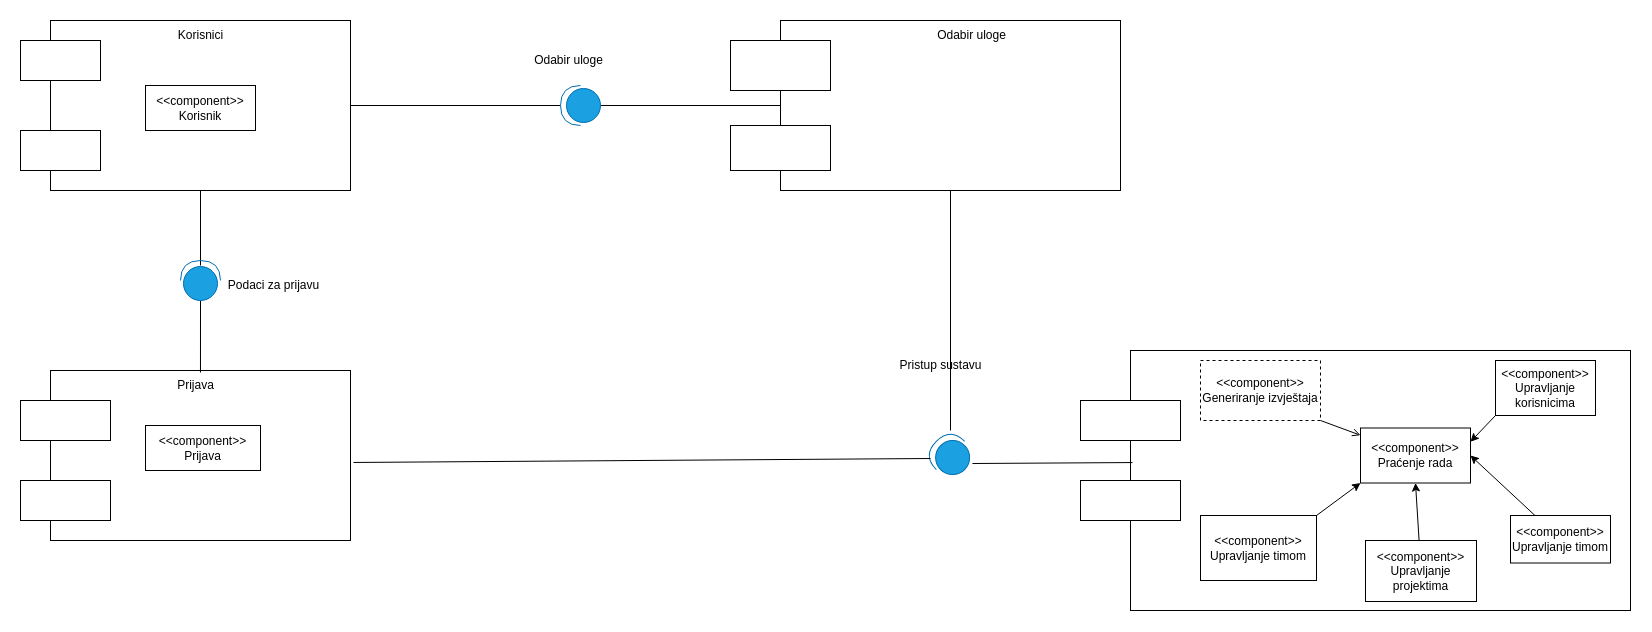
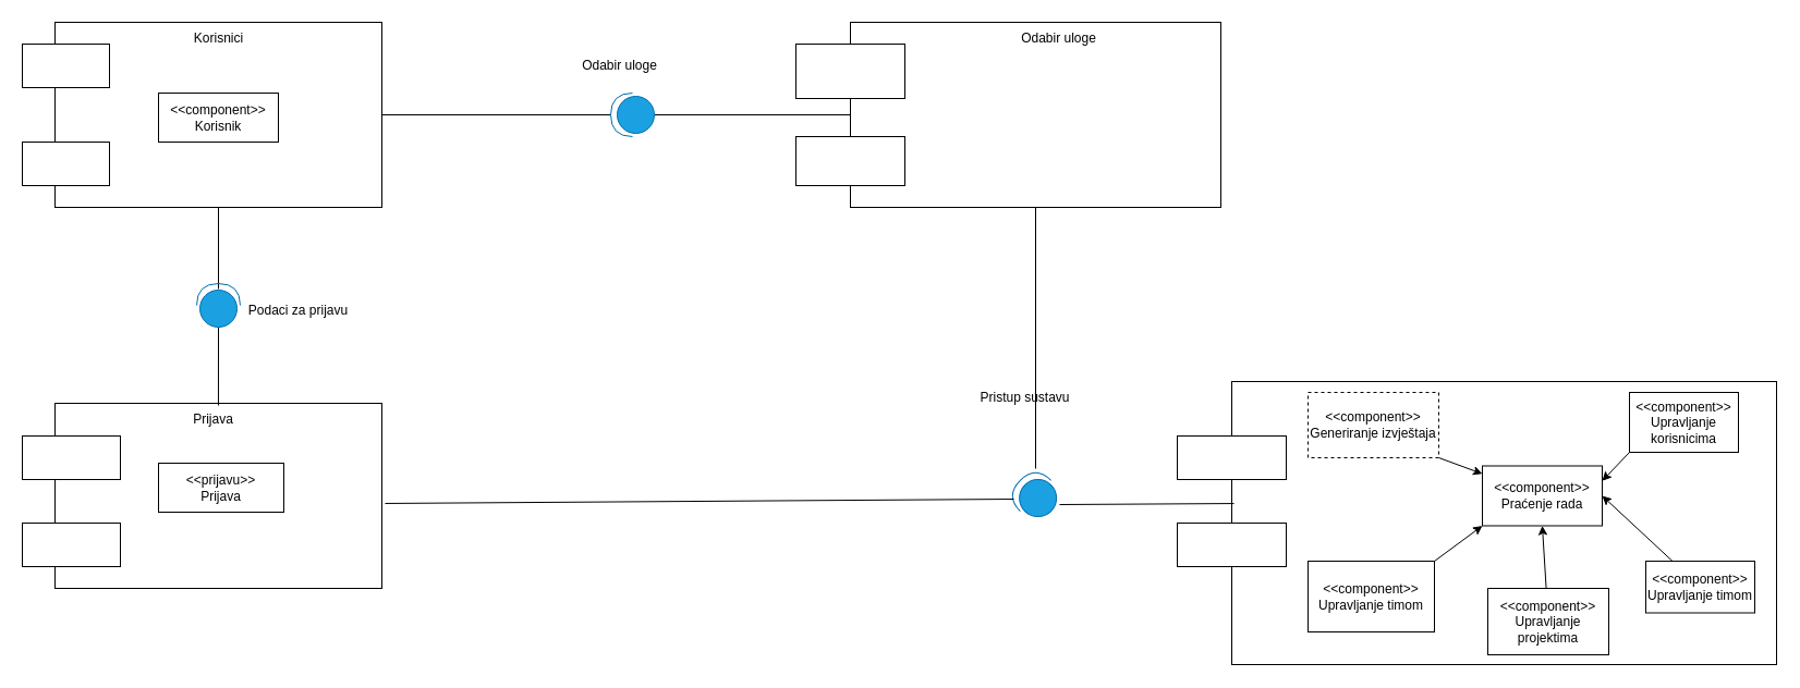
- <mxCell id="37" value="" style="endArrow=open;html=1;rounded=0;exitX=1;exitY=1;exitDx=0;exitDy=0;" edge="1" parent="1" source="36" target="31"><mxGeometry width="50" height="50" relative="1" as="geometry"><mxPoint x="1020" y="410" as="sourcePoint" /><mxPoint x="1070" y="360" as="targetPoint" /></mxGeometry></mxCell>
+ <mxCell id="37" value="" style="endArrow=classic;html=1;rounded=0;exitX=1;exitY=1;exitDx=0;exitDy=0;" edge="1" parent="1" source="36" target="31"><mxGeometry width="50" height="50" relative="1" as="geometry"><mxPoint x="1020" y="410" as="sourcePoint" /><mxPoint x="1070" y="360" as="targetPoint" /></mxGeometry></mxCell>
- <mxCell id="13" value="&amp;lt;&amp;lt;component&amp;gt;&amp;gt;&lt;br&gt;Prijava" style="rounded=0;whiteSpace=wrap;html=1;" vertex="1" parent="1"><mxGeometry x="145" y="425" width="115" height="45" as="geometry" /></mxCell>
+ <mxCell id="13" value="&amp;lt;&amp;lt;prijavu&amp;gt;&amp;gt;&lt;br&gt;Prijava" style="rounded=0;whiteSpace=wrap;html=1;" vertex="1" parent="1"><mxGeometry x="145" y="425" width="115" height="45" as="geometry" /></mxCell>
